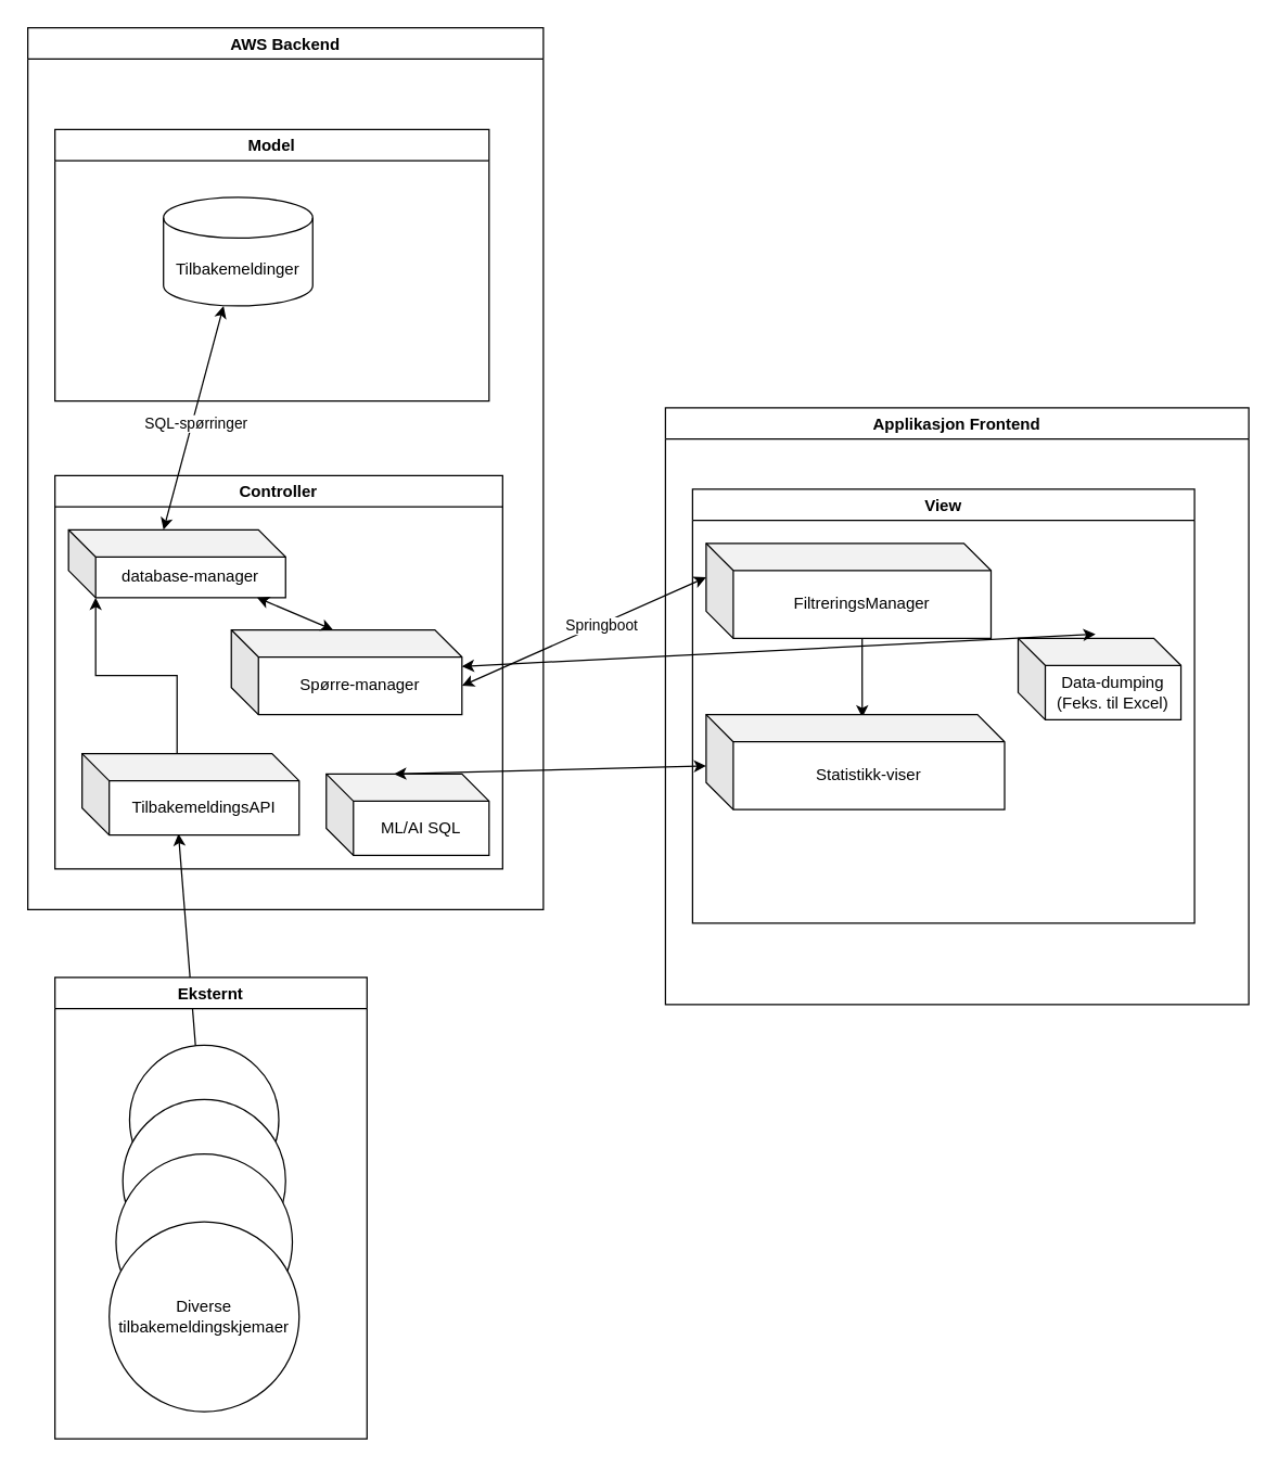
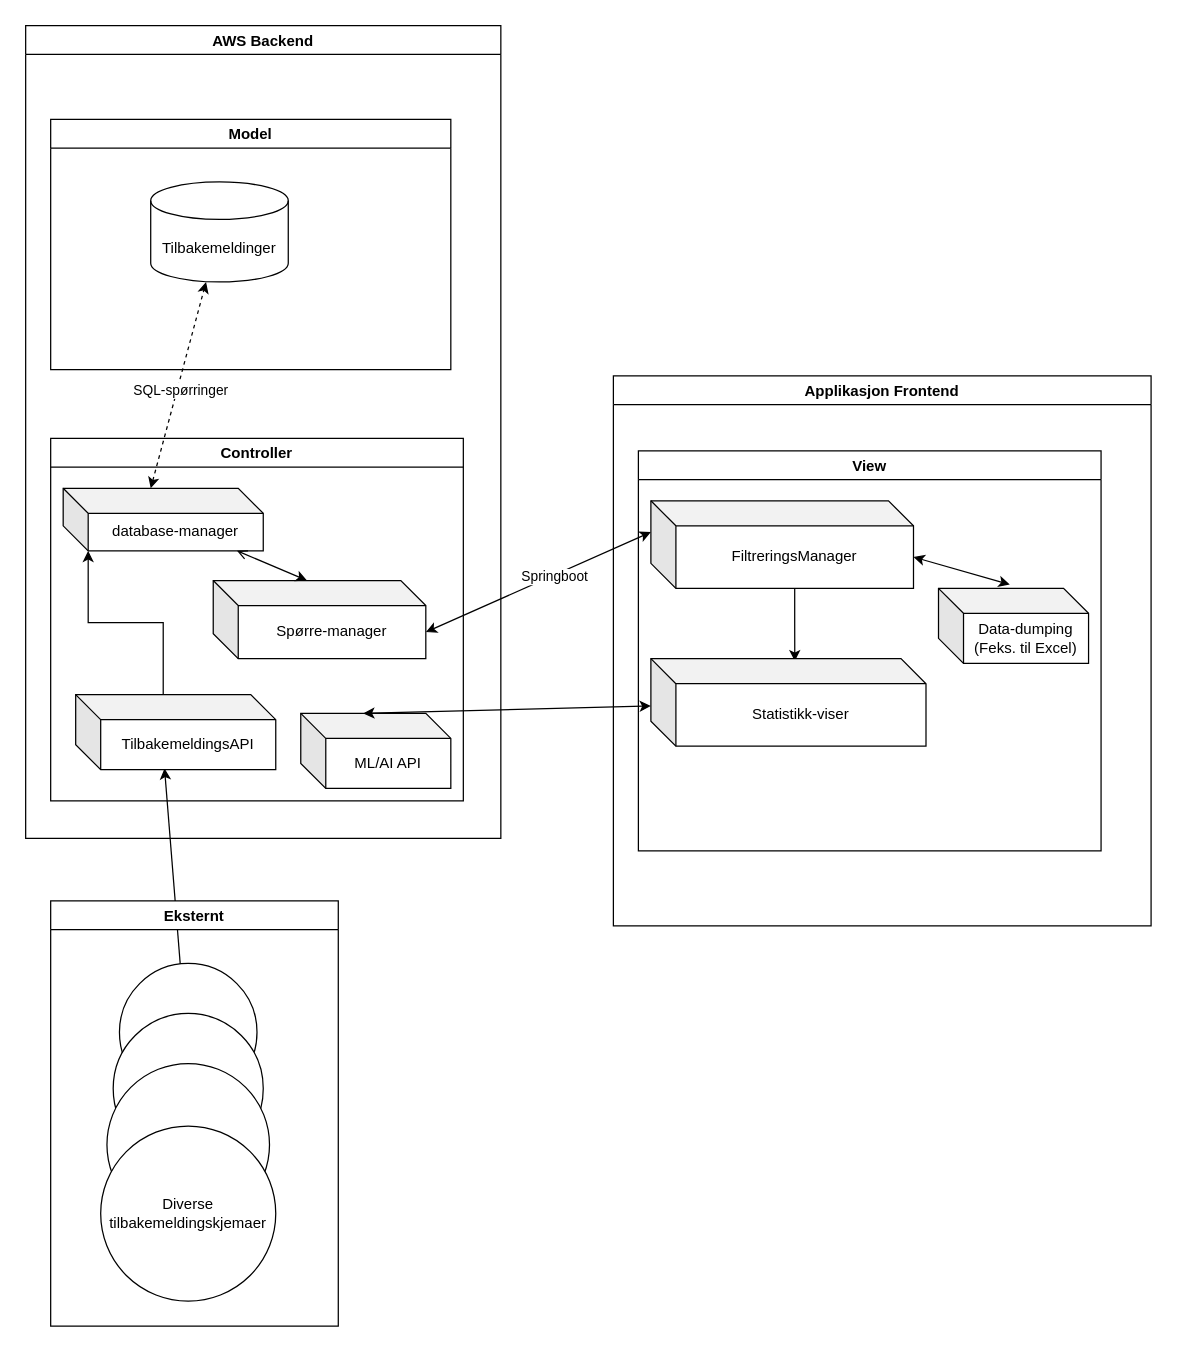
- <mxCell id="21" value="" style="endArrow=classic;startArrow=classic;html=1;rounded=0;exitX=0;exitY=0;exitDx=70;exitDy=0;exitPerimeter=0;" edge="1" parent="10" source="16" target="20"><mxGeometry width="50" height="50" relative="1" as="geometry"><mxPoint x="370" y="390" as="sourcePoint" /><mxPoint x="420" y="340" as="targetPoint" /></mxGeometry></mxCell>
+ <mxCell id="21" value="" style="endArrow=classic;startArrow=classic;html=1;rounded=0;exitX=0;exitY=0;exitDx=70;exitDy=0;exitPerimeter=0;dashed=1;" edge="1" parent="10" source="16" target="20"><mxGeometry width="50" height="50" relative="1" as="geometry"><mxPoint x="370" y="390" as="sourcePoint" /><mxPoint x="420" y="340" as="targetPoint" /></mxGeometry></mxCell>
- <mxCell id="18" value="" style="endArrow=classic;startArrow=classic;html=1;rounded=0;exitX=0;exitY=0;exitDx=75;exitDy=0;exitPerimeter=0;" edge="1" parent="11" source="12" target="16"><mxGeometry width="50" height="50" relative="1" as="geometry"><mxPoint x="360" y="-15" as="sourcePoint" /><mxPoint x="410" y="-65" as="targetPoint" /></mxGeometry></mxCell>
+ <mxCell id="18" value="" style="endArrow=open;startArrow=classic;html=1;rounded=0;exitX=0;exitY=0;exitDx=75;exitDy=0;exitPerimeter=0;" edge="1" parent="11" source="12" target="16"><mxGeometry width="50" height="50" relative="1" as="geometry"><mxPoint x="360" y="-15" as="sourcePoint" /><mxPoint x="410" y="-65" as="targetPoint" /></mxGeometry></mxCell>
- <mxCell id="29" value="" style="endArrow=classic;startArrow=classic;html=1;rounded=0;exitX=0.475;exitY=-0.05;exitDx=0;exitDy=0;exitPerimeter=0;" edge="1" parent="23" source="26" target="12"><mxGeometry width="50" height="50" relative="1" as="geometry"><mxPoint x="-100" y="110" as="sourcePoint" /><mxPoint x="190" y="150" as="targetPoint" /></mxGeometry></mxCell>
+ <mxCell id="29" value="" style="endArrow=classic;startArrow=classic;html=1;rounded=0;exitX=0.475;exitY=-0.05;exitDx=0;exitDy=0;exitPerimeter=0;entryX=0;entryY=0;entryDx=210;entryDy=45;entryPerimeter=0;" edge="1" parent="23" source="26" target="24"><mxGeometry width="50" height="50" relative="1" as="geometry"><mxPoint x="-100" y="110" as="sourcePoint" /><mxPoint x="190" y="150" as="targetPoint" /></mxGeometry></mxCell>
- <mxCell id="14" value="ML/AI SQL" style="shape=cube;whiteSpace=wrap;html=1;boundedLbl=1;backgroundOutline=1;darkOpacity=0.05;darkOpacity2=0.1;" vertex="1" parent="11"><mxGeometry x="200" y="220" width="120" height="60" as="geometry" /></mxCell>
+ <mxCell id="14" value="ML/AI API" style="shape=cube;whiteSpace=wrap;html=1;boundedLbl=1;backgroundOutline=1;darkOpacity=0.05;darkOpacity2=0.1;" vertex="1" parent="11"><mxGeometry x="200" y="220" width="120" height="60" as="geometry" /></mxCell>
